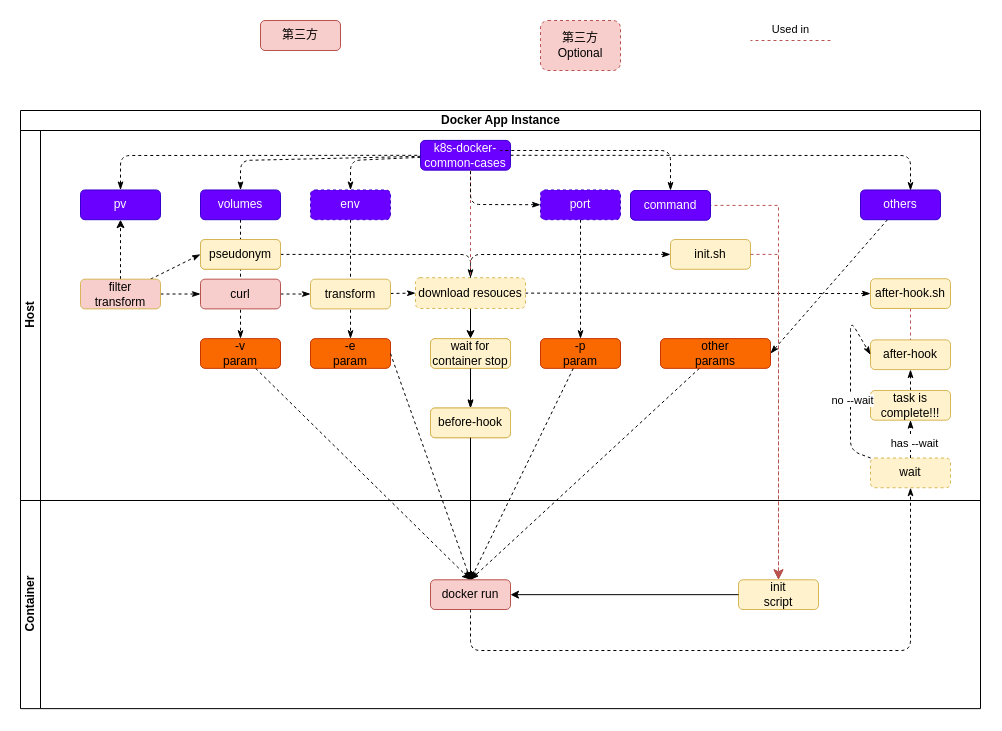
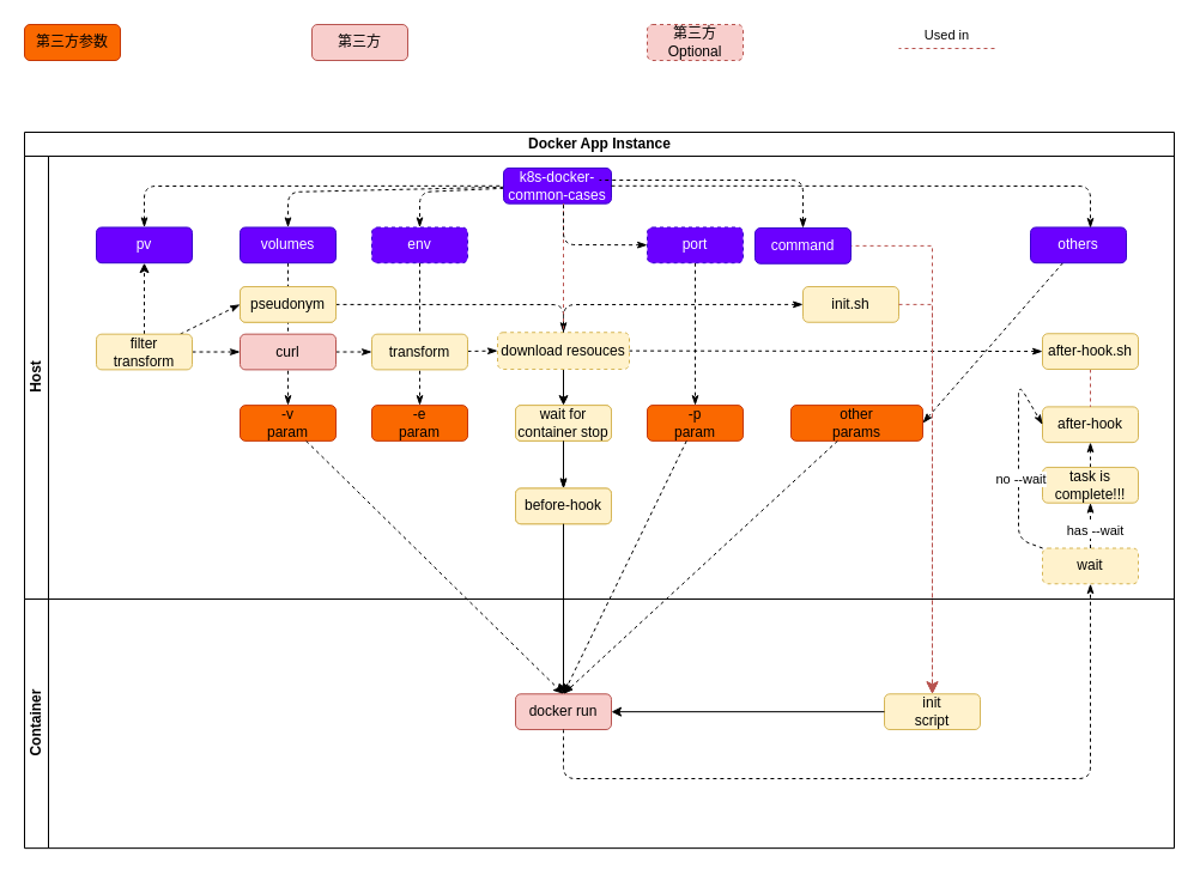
+ <mxCell id="5" value="第三方参数" style="rounded=1;whiteSpace=wrap;html=1;fillColor=#fa6800;strokeColor=#C73500;fontColor=#000000;" vertex="1" parent="1"><mxGeometry x="20" y="20" width="80" height="30" as="geometry" /></mxCell>
- <mxCell id="3" value="第三方&lt;br&gt;Optional" style="rounded=1;whiteSpace=wrap;html=1;fillColor=#f8cecc;strokeColor=#b85450;dashed=1;" vertex="1" parent="1"><mxGeometry x="540" y="20" width="80" height="50" as="geometry" /></mxCell>
+ <mxCell id="3" value="第三方&lt;br&gt;Optional" style="rounded=1;whiteSpace=wrap;html=1;fillColor=#f8cecc;strokeColor=#b85450;dashed=1;" vertex="1" parent="1"><mxGeometry x="540" y="20" width="80" height="30" as="geometry" /></mxCell>
- <mxCell id="40" value="filter&lt;br&gt;transform" style="rounded=1;whiteSpace=wrap;html=1;fillColor=#f8cecc;strokeColor=#d6b656;" vertex="1" parent="15"><mxGeometry x="60" y="148.661" width="80" height="29.732" as="geometry" /></mxCell>
+ <mxCell id="40" value="filter&lt;br&gt;transform" style="rounded=1;whiteSpace=wrap;html=1;fillColor=#fff2cc;strokeColor=#d6b656;" vertex="1" parent="15"><mxGeometry x="60" y="148.661" width="80" height="29.732" as="geometry" /></mxCell>
- <mxCell id="66" style="edgeStyle=none;html=1;entryX=0.5;entryY=0;entryDx=0;entryDy=0;dashed=1;exitX=1;exitY=0.5;exitDx=0;exitDy=0;" edge="1" parent="6" source="28" target="62"><mxGeometry relative="1" as="geometry" /></mxCell>
